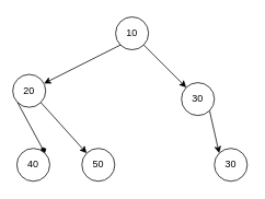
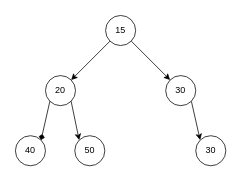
- <mxCell id="4" value="10" style="ellipse;whiteSpace=wrap;html=1;aspect=fixed;" vertex="1" parent="1"><mxGeometry x="140" y="20" width="40" height="40" as="geometry" /></mxCell>
+ <mxCell id="4" value="15" style="ellipse;whiteSpace=wrap;html=1;aspect=fixed;" vertex="1" parent="1"><mxGeometry x="140" y="20" width="40" height="40" as="geometry" /></mxCell>
- <mxCell id="5" value="20" style="ellipse;whiteSpace=wrap;html=1;aspect=fixed;" vertex="1" parent="1"><mxGeometry x="15" y="90" width="40" height="40" as="geometry" /></mxCell>
+ <mxCell id="5" value="20" style="ellipse;whiteSpace=wrap;html=1;aspect=fixed;" vertex="1" parent="1"><mxGeometry x="60" y="100" width="40" height="40" as="geometry" /></mxCell>
